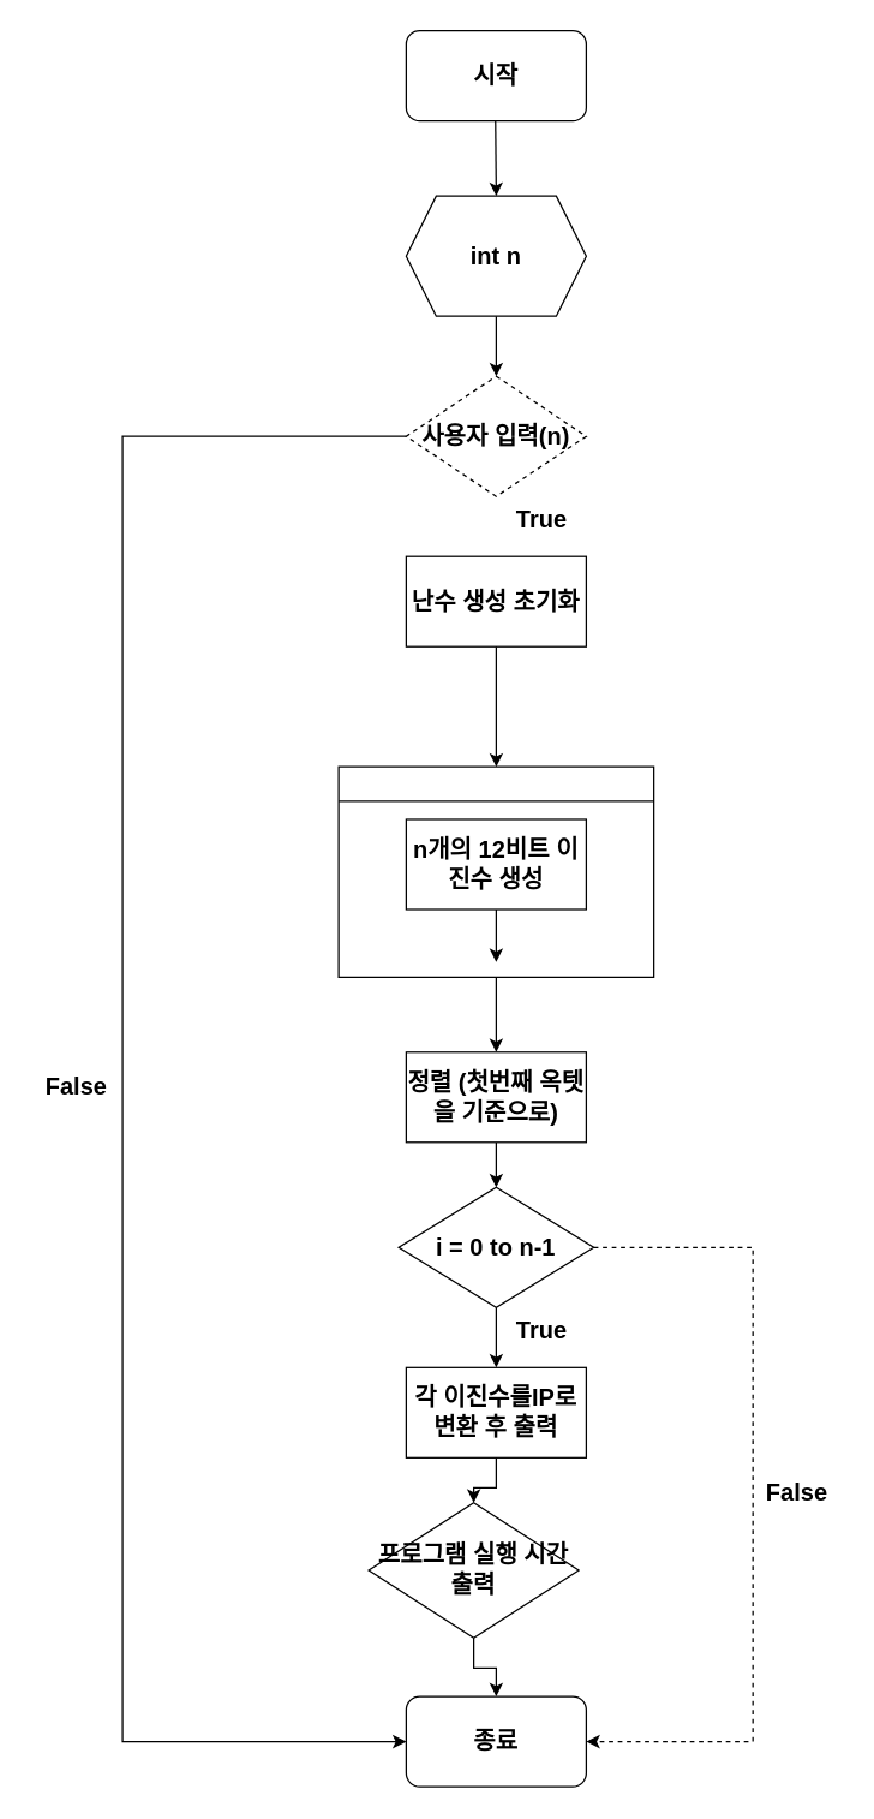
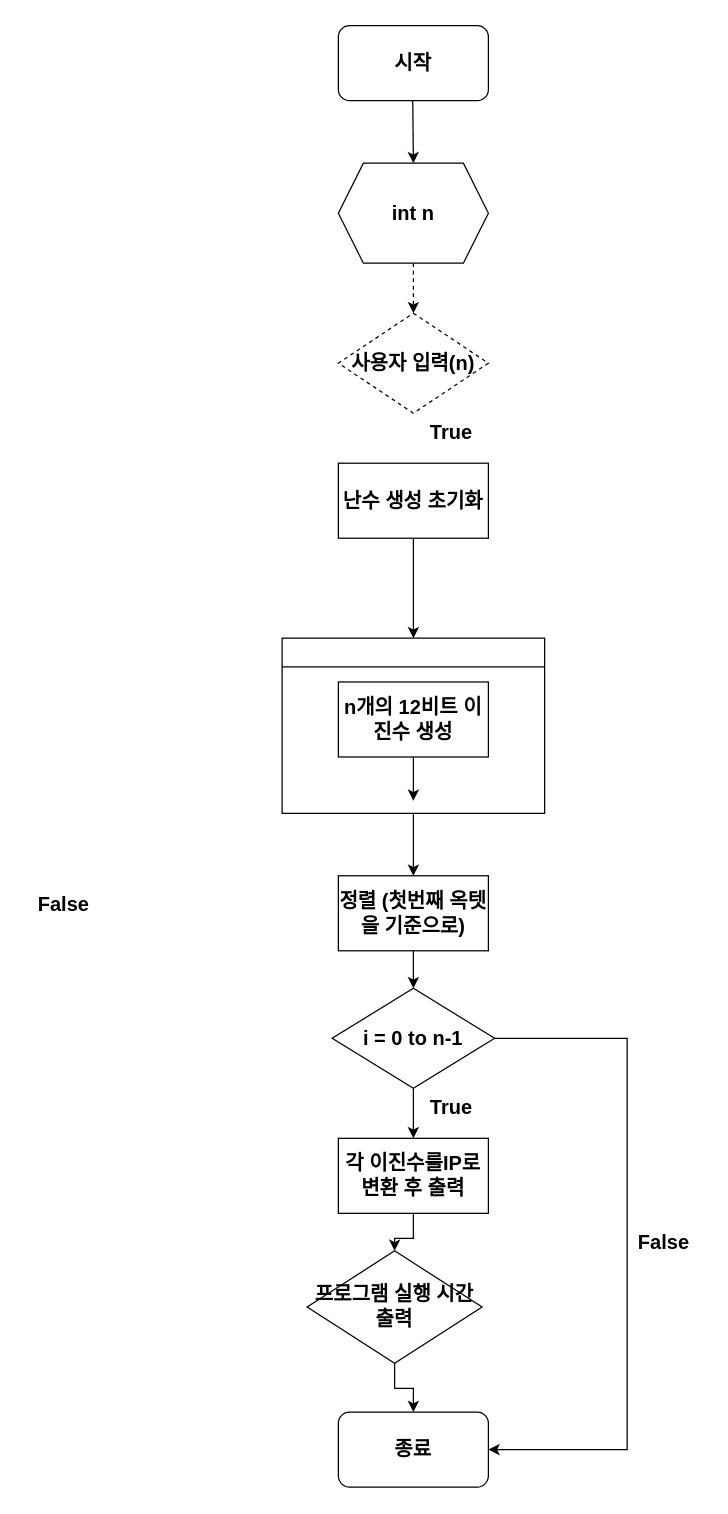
- <mxCell id="3" style="edgeStyle=orthogonalEdgeStyle;rounded=0;orthogonalLoop=1;jettySize=auto;html=1;entryX=0.5;entryY=0;entryDx=0;entryDy=0;fontSize=16;fontStyle=1" edge="1" parent="1" source="4" target="10"><mxGeometry relative="1" as="geometry" /></mxCell>
+ <mxCell id="3" style="edgeStyle=orthogonalEdgeStyle;rounded=0;orthogonalLoop=1;jettySize=auto;html=1;entryX=0.5;entryY=0;entryDx=0;entryDy=0;fontSize=16;fontStyle=1;dashed=1;" edge="1" parent="1" source="4" target="10"><mxGeometry relative="1" as="geometry" /></mxCell>
- <mxCell id="9" style="edgeStyle=orthogonalEdgeStyle;rounded=0;orthogonalLoop=1;jettySize=auto;html=1;entryX=0;entryY=0.5;entryDx=0;entryDy=0;fontSize=16;fontStyle=1" edge="1" parent="1" source="10" target="22"><mxGeometry relative="1" as="geometry"><mxPoint x="80" y="1160" as="targetPoint" /><Array as="points"><mxPoint x="81" y="290" /><mxPoint x="81" y="1159" /></Array></mxGeometry></mxCell>
- <mxCell id="16" style="edgeStyle=orthogonalEdgeStyle;rounded=0;orthogonalLoop=1;jettySize=auto;html=1;entryX=1;entryY=0.5;entryDx=0;entryDy=0;fontSize=16;fontStyle=1;dashed=1;" edge="1" parent="1" source="17" target="22"><mxGeometry relative="1" as="geometry"><mxPoint x="500" y="1230" as="targetPoint" /><Array as="points"><mxPoint x="501" y="830" /><mxPoint x="501" y="1159" /></Array></mxGeometry></mxCell>
+ <mxCell id="16" style="edgeStyle=orthogonalEdgeStyle;rounded=0;orthogonalLoop=1;jettySize=auto;html=1;entryX=1;entryY=0.5;entryDx=0;entryDy=0;fontSize=16;fontStyle=1" edge="1" parent="1" source="17" target="22"><mxGeometry relative="1" as="geometry"><mxPoint x="500" y="1230" as="targetPoint" /><Array as="points"><mxPoint x="501" y="830" /><mxPoint x="501" y="1159" /></Array></mxGeometry></mxCell>
